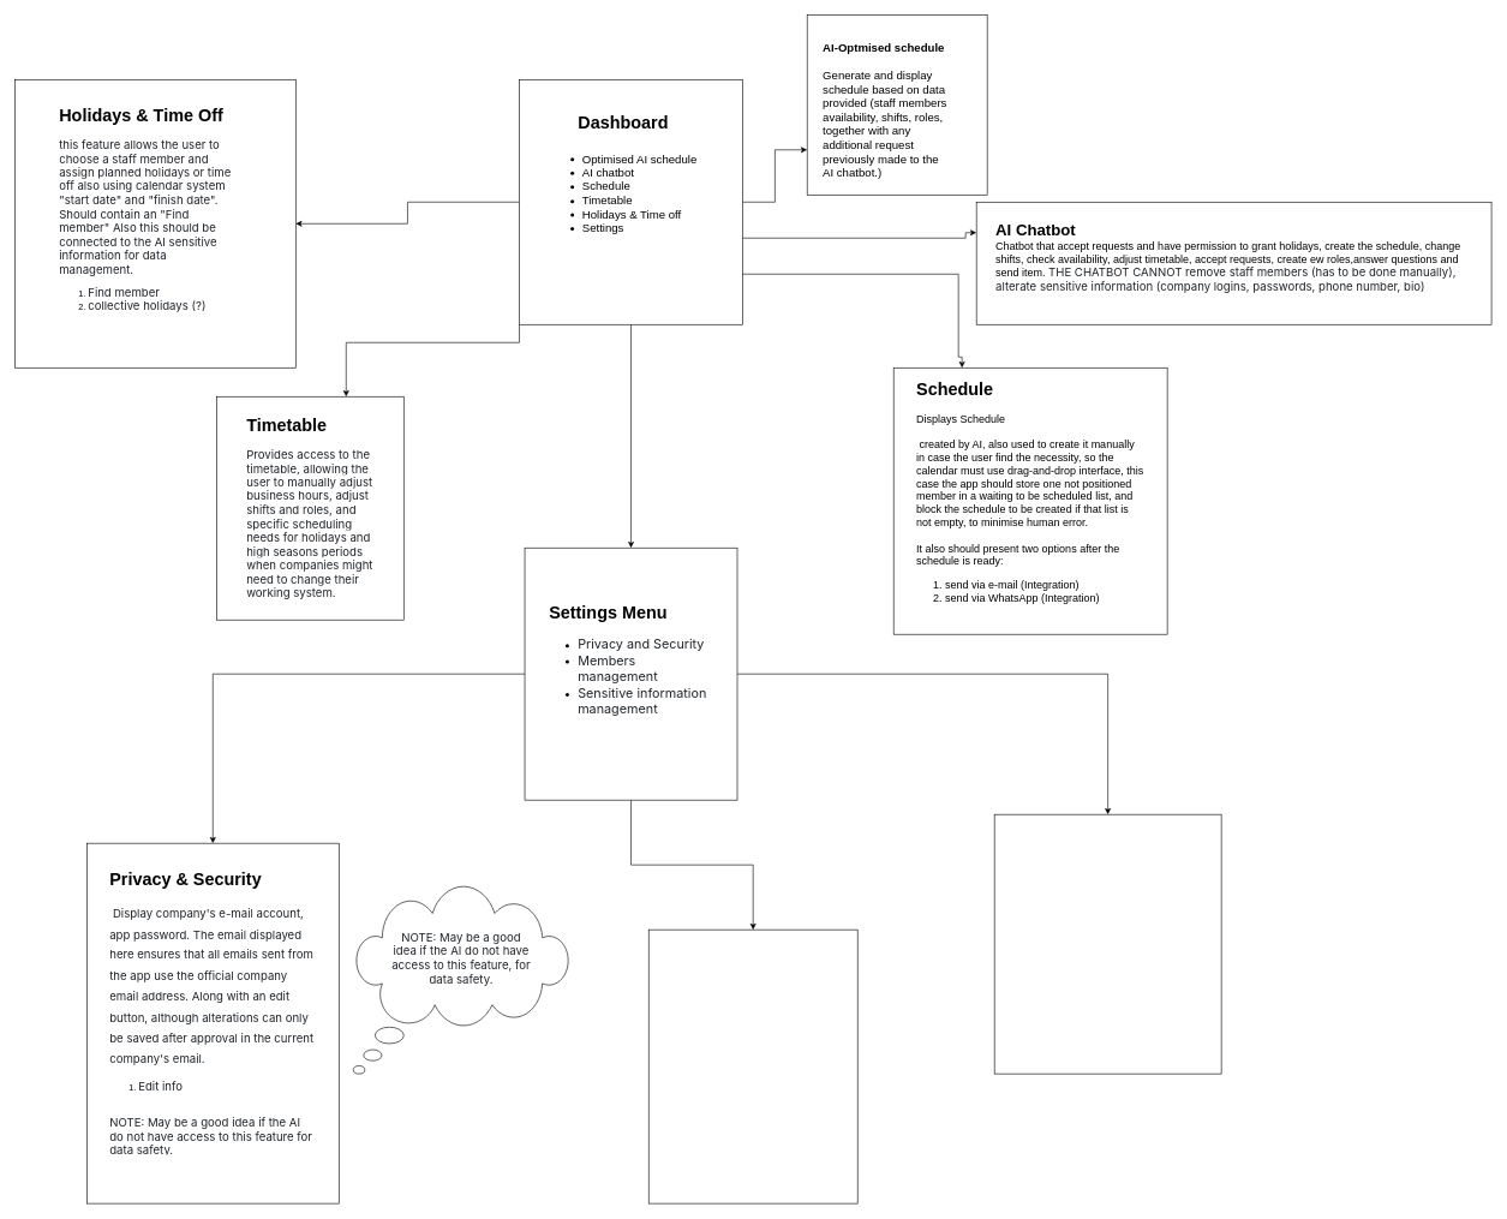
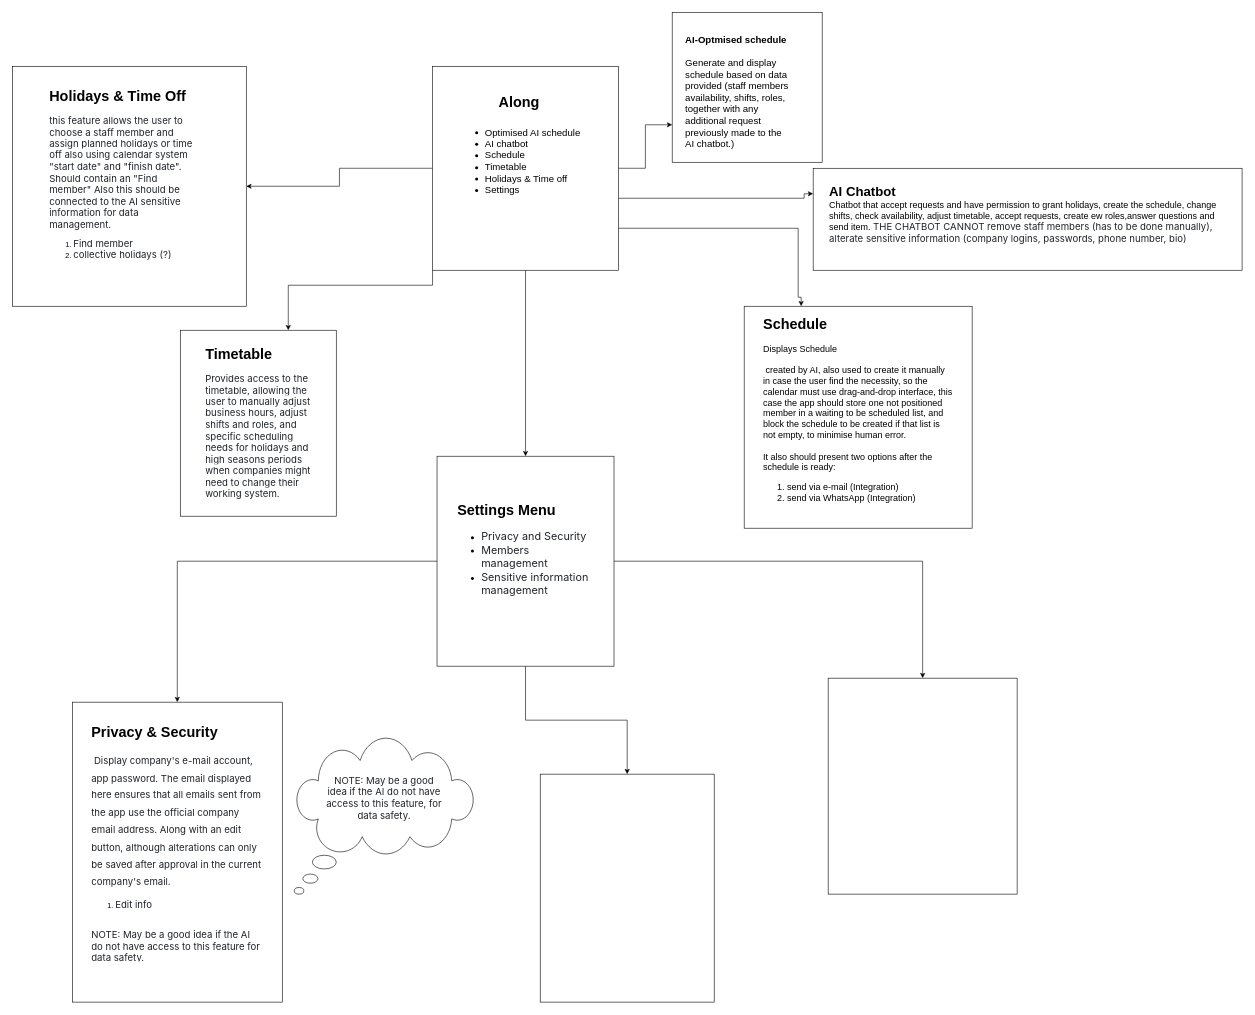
- <mxCell id="9" value="&lt;b&gt;&lt;font style=&quot;font-size: 24px;&quot;&gt;Dashboard&lt;/font&gt;&lt;/b&gt;" style="text;html=1;align=center;verticalAlign=middle;whiteSpace=wrap;rounded=0;fontSize=22;" vertex="1" parent="1"><mxGeometry x="740" y="140" width="250" height="60" as="geometry" /></mxCell>
+ <mxCell id="9" value="&lt;b&gt;&lt;font style=&quot;font-size: 24px;&quot;&gt;Along&lt;/font&gt;&lt;/b&gt;" style="text;html=1;align=center;verticalAlign=middle;whiteSpace=wrap;rounded=0;fontSize=22;" vertex="1" parent="1"><mxGeometry x="740" y="140" width="250" height="60" as="geometry" /></mxCell>
